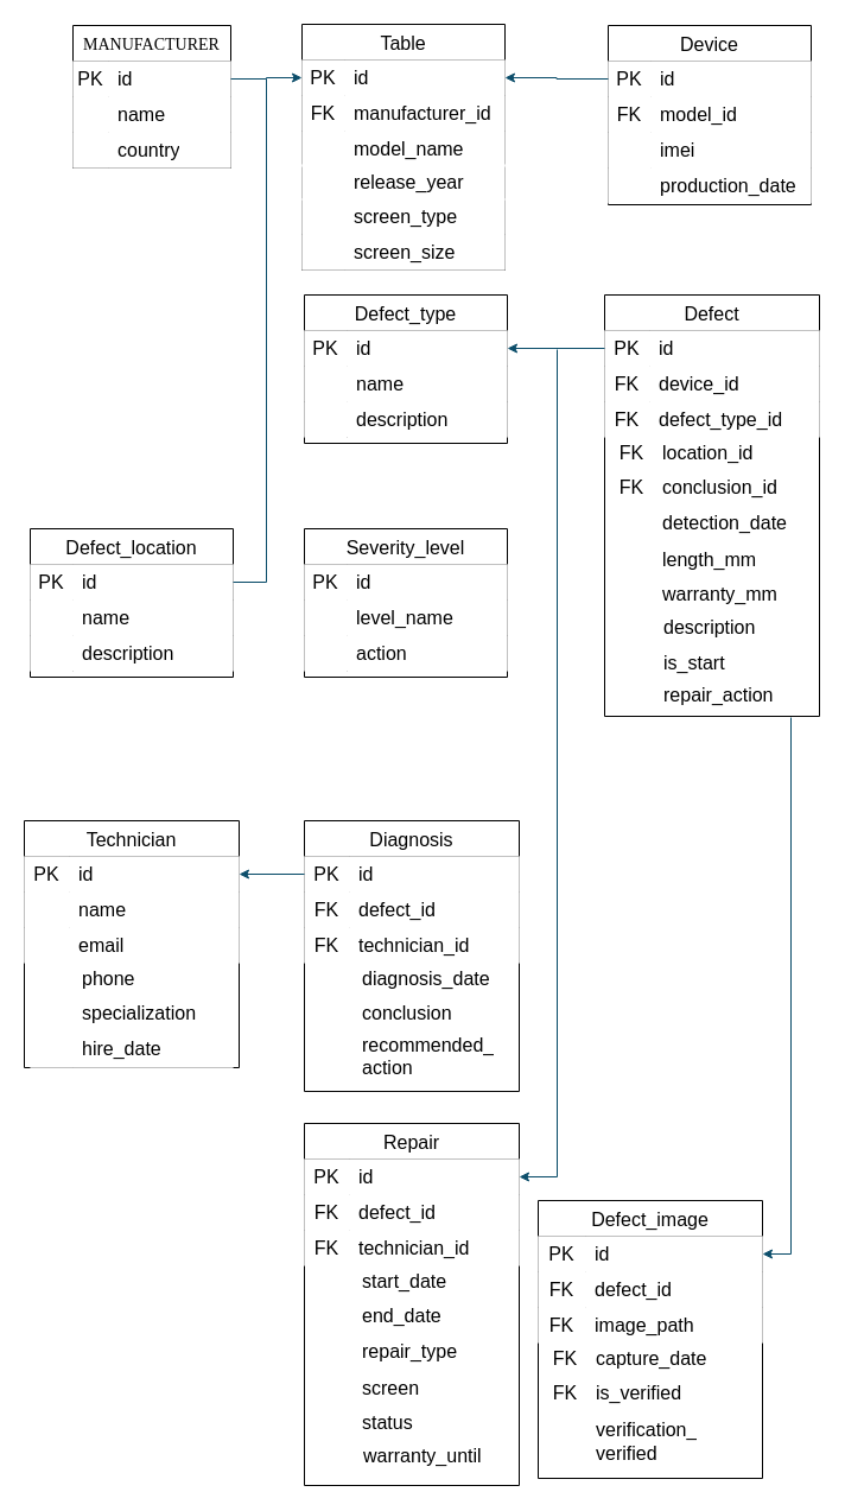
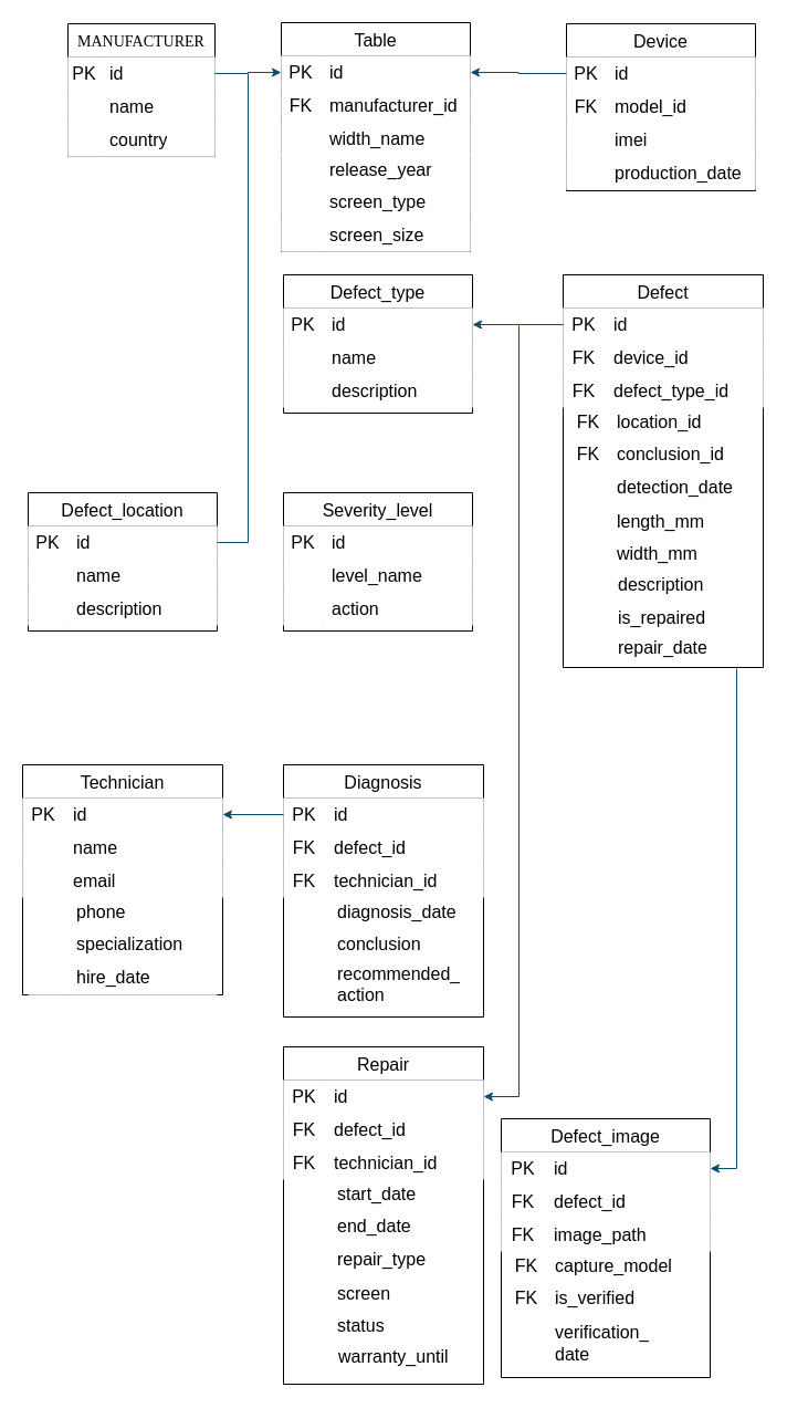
- <mxCell id="11" value="model_name" style="shape=partialRectangle;html=1;whiteSpace=wrap;connectable=0;top=0;left=0;bottom=0;right=0;align=left;spacingLeft=6;overflow=hidden;fontSize=16;" vertex="1" parent="9"><mxGeometry x="36" width="135" height="30" as="geometry"><mxRectangle width="135" height="30" as="alternateBounds" /></mxGeometry></mxCell>
+ <mxCell id="11" value="width_name" style="shape=partialRectangle;html=1;whiteSpace=wrap;connectable=0;top=0;left=0;bottom=0;right=0;align=left;spacingLeft=6;overflow=hidden;fontSize=16;" vertex="1" parent="9"><mxGeometry x="36" width="135" height="30" as="geometry"><mxRectangle width="135" height="30" as="alternateBounds" /></mxGeometry></mxCell>
- <mxCell id="81" value="warranty_mm" style="shape=partialRectangle;html=1;whiteSpace=wrap;connectable=0;top=0;left=0;bottom=0;right=0;align=left;spacingLeft=6;overflow=hidden;fontSize=16;" vertex="1" parent="79"><mxGeometry x="36" width="135" height="30" as="geometry"><mxRectangle width="135" height="30" as="alternateBounds" /></mxGeometry></mxCell>
+ <mxCell id="81" value="width_mm" style="shape=partialRectangle;html=1;whiteSpace=wrap;connectable=0;top=0;left=0;bottom=0;right=0;align=left;spacingLeft=6;overflow=hidden;fontSize=16;" vertex="1" parent="79"><mxGeometry x="36" width="135" height="30" as="geometry"><mxRectangle width="135" height="30" as="alternateBounds" /></mxGeometry></mxCell>
- <mxCell id="87" value="is_start" style="shape=partialRectangle;html=1;whiteSpace=wrap;connectable=0;top=0;left=0;bottom=0;right=0;align=left;spacingLeft=6;overflow=hidden;fontSize=16;" vertex="1" parent="85"><mxGeometry x="36" width="135" height="30" as="geometry"><mxRectangle width="135" height="30" as="alternateBounds" /></mxGeometry></mxCell>
+ <mxCell id="87" value="is_repaired" style="shape=partialRectangle;html=1;whiteSpace=wrap;connectable=0;top=0;left=0;bottom=0;right=0;align=left;spacingLeft=6;overflow=hidden;fontSize=16;" vertex="1" parent="85"><mxGeometry x="36" width="135" height="30" as="geometry"><mxRectangle width="135" height="30" as="alternateBounds" /></mxGeometry></mxCell>
- <mxCell id="90" value="repair_action" style="shape=partialRectangle;html=1;whiteSpace=wrap;connectable=0;top=0;left=0;bottom=0;right=0;align=left;spacingLeft=6;overflow=hidden;fontSize=16;" vertex="1" parent="88"><mxGeometry x="36" width="135" height="30" as="geometry"><mxRectangle width="135" height="30" as="alternateBounds" /></mxGeometry></mxCell>
+ <mxCell id="90" value="repair_date" style="shape=partialRectangle;html=1;whiteSpace=wrap;connectable=0;top=0;left=0;bottom=0;right=0;align=left;spacingLeft=6;overflow=hidden;fontSize=16;" vertex="1" parent="88"><mxGeometry x="36" width="135" height="30" as="geometry"><mxRectangle width="135" height="30" as="alternateBounds" /></mxGeometry></mxCell>
- <mxCell id="193" value="capture_date" style="shape=partialRectangle;html=1;whiteSpace=wrap;connectable=0;top=0;left=0;bottom=0;right=0;align=left;spacingLeft=6;overflow=hidden;fontSize=16;" vertex="1" parent="191"><mxGeometry x="36" width="135" height="30" as="geometry"><mxRectangle width="135" height="30" as="alternateBounds" /></mxGeometry></mxCell>
+ <mxCell id="193" value="capture_model" style="shape=partialRectangle;html=1;whiteSpace=wrap;connectable=0;top=0;left=0;bottom=0;right=0;align=left;spacingLeft=6;overflow=hidden;fontSize=16;" vertex="1" parent="191"><mxGeometry x="36" width="135" height="30" as="geometry"><mxRectangle width="135" height="30" as="alternateBounds" /></mxGeometry></mxCell>
- <mxCell id="199" value="verification_&lt;br&gt;verified" style="shape=partialRectangle;html=1;whiteSpace=wrap;connectable=0;top=0;left=0;bottom=0;right=0;align=left;spacingLeft=6;overflow=hidden;fontSize=16;" vertex="1" parent="197"><mxGeometry x="36" width="135" height="51" as="geometry"><mxRectangle width="135" height="30" as="alternateBounds" /></mxGeometry></mxCell>
+ <mxCell id="199" value="verification_&lt;br&gt;date" style="shape=partialRectangle;html=1;whiteSpace=wrap;connectable=0;top=0;left=0;bottom=0;right=0;align=left;spacingLeft=6;overflow=hidden;fontSize=16;" vertex="1" parent="197"><mxGeometry x="36" width="135" height="51" as="geometry"><mxRectangle width="135" height="30" as="alternateBounds" /></mxGeometry></mxCell>
